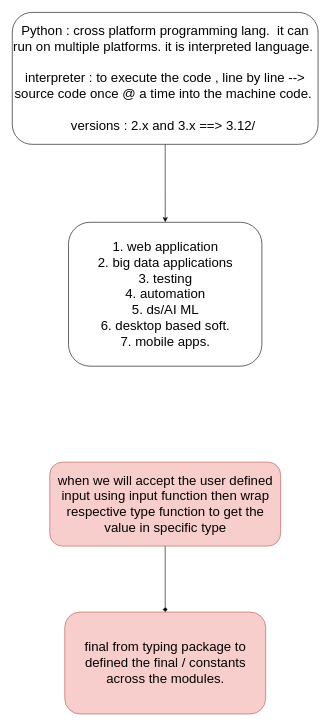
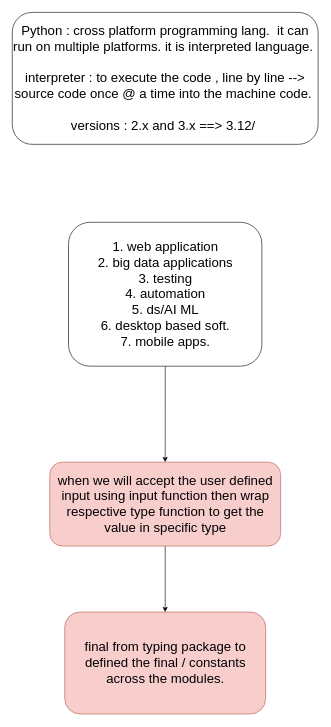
- <mxCell id="2" value="" style="edgeStyle=orthogonalEdgeStyle;rounded=0;orthogonalLoop=1;jettySize=auto;html=1;" edge="1" parent="1" source="3" target="5"><mxGeometry relative="1" as="geometry" /></mxCell>
+ <mxCell id="4" value="" style="edgeStyle=orthogonalEdgeStyle;rounded=0;orthogonalLoop=1;jettySize=auto;html=1;" edge="1" parent="1" source="5" target="7"><mxGeometry relative="1" as="geometry" /></mxCell>
- <mxCell id="6" value="" style="edgeStyle=orthogonalEdgeStyle;rounded=0;orthogonalLoop=1;jettySize=auto;html=1;endArrow=diamond;" edge="1" parent="1" source="7" target="8"><mxGeometry relative="1" as="geometry" /></mxCell>
+ <mxCell id="6" value="" style="edgeStyle=orthogonalEdgeStyle;rounded=0;orthogonalLoop=1;jettySize=auto;html=1;" edge="1" parent="1" source="7" target="8"><mxGeometry relative="1" as="geometry" /></mxCell>
